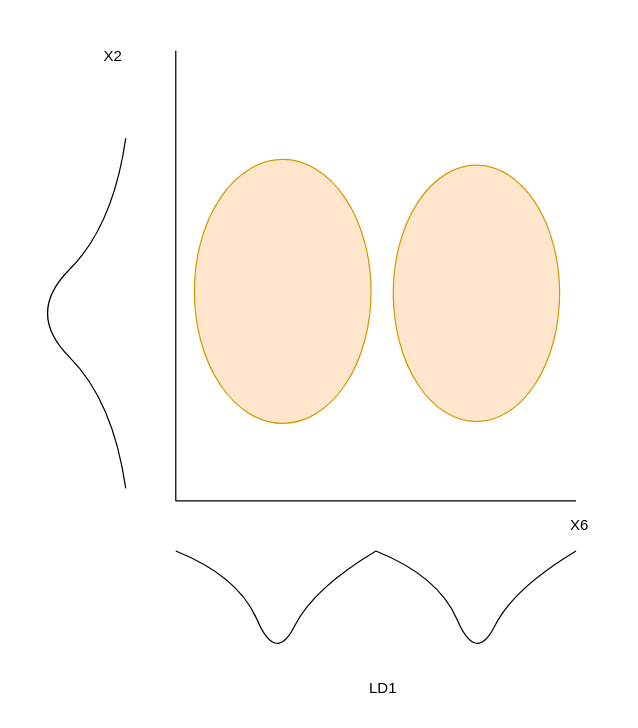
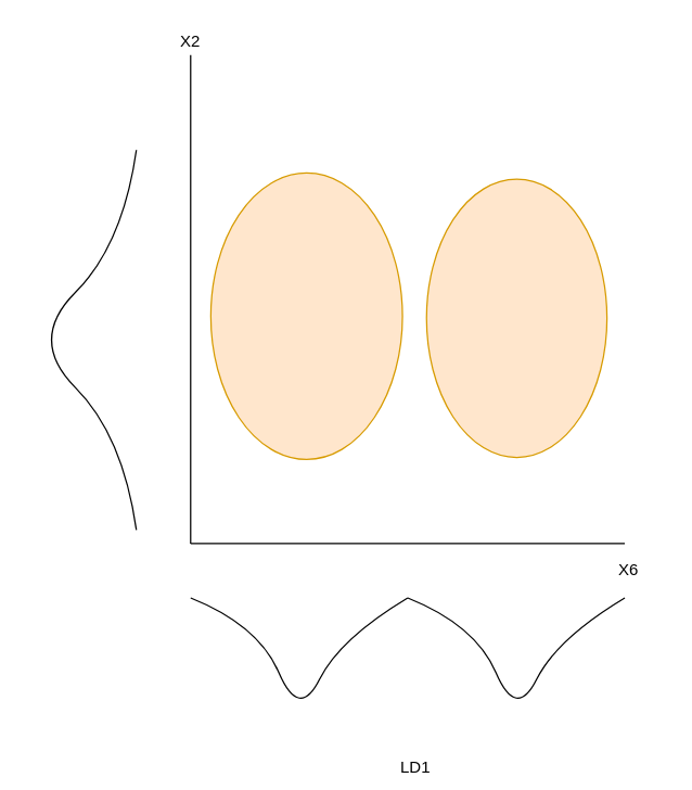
- <mxCell id="28" value="X2" style="text;html=1;strokeColor=none;fillColor=none;align=center;verticalAlign=middle;whiteSpace=wrap;rounded=0;" vertex="1" parent="2"><mxGeometry x="50" y="15" width="40" height="20" as="geometry" /></mxCell>
+ <mxCell id="28" value="X2" style="text;html=1;strokeColor=none;fillColor=none;align=center;verticalAlign=middle;whiteSpace=wrap;rounded=0;" vertex="1" parent="2"><mxGeometry x="100" width="40" height="20" as="geometry" /></mxCell>
- <mxCell id="32" value="LD1" style="text;html=1;strokeColor=none;fillColor=none;align=center;verticalAlign=middle;whiteSpace=wrap;rounded=0;" vertex="1" parent="1"><mxGeometry x="286" y="540" width="40" height="20" as="geometry" /></mxCell>
+ <mxCell id="32" value="LD1" style="text;html=1;strokeColor=none;fillColor=none;align=center;verticalAlign=middle;whiteSpace=wrap;rounded=0;" vertex="1" parent="1"><mxGeometry x="286" y="555" width="40" height="20" as="geometry" /></mxCell>
